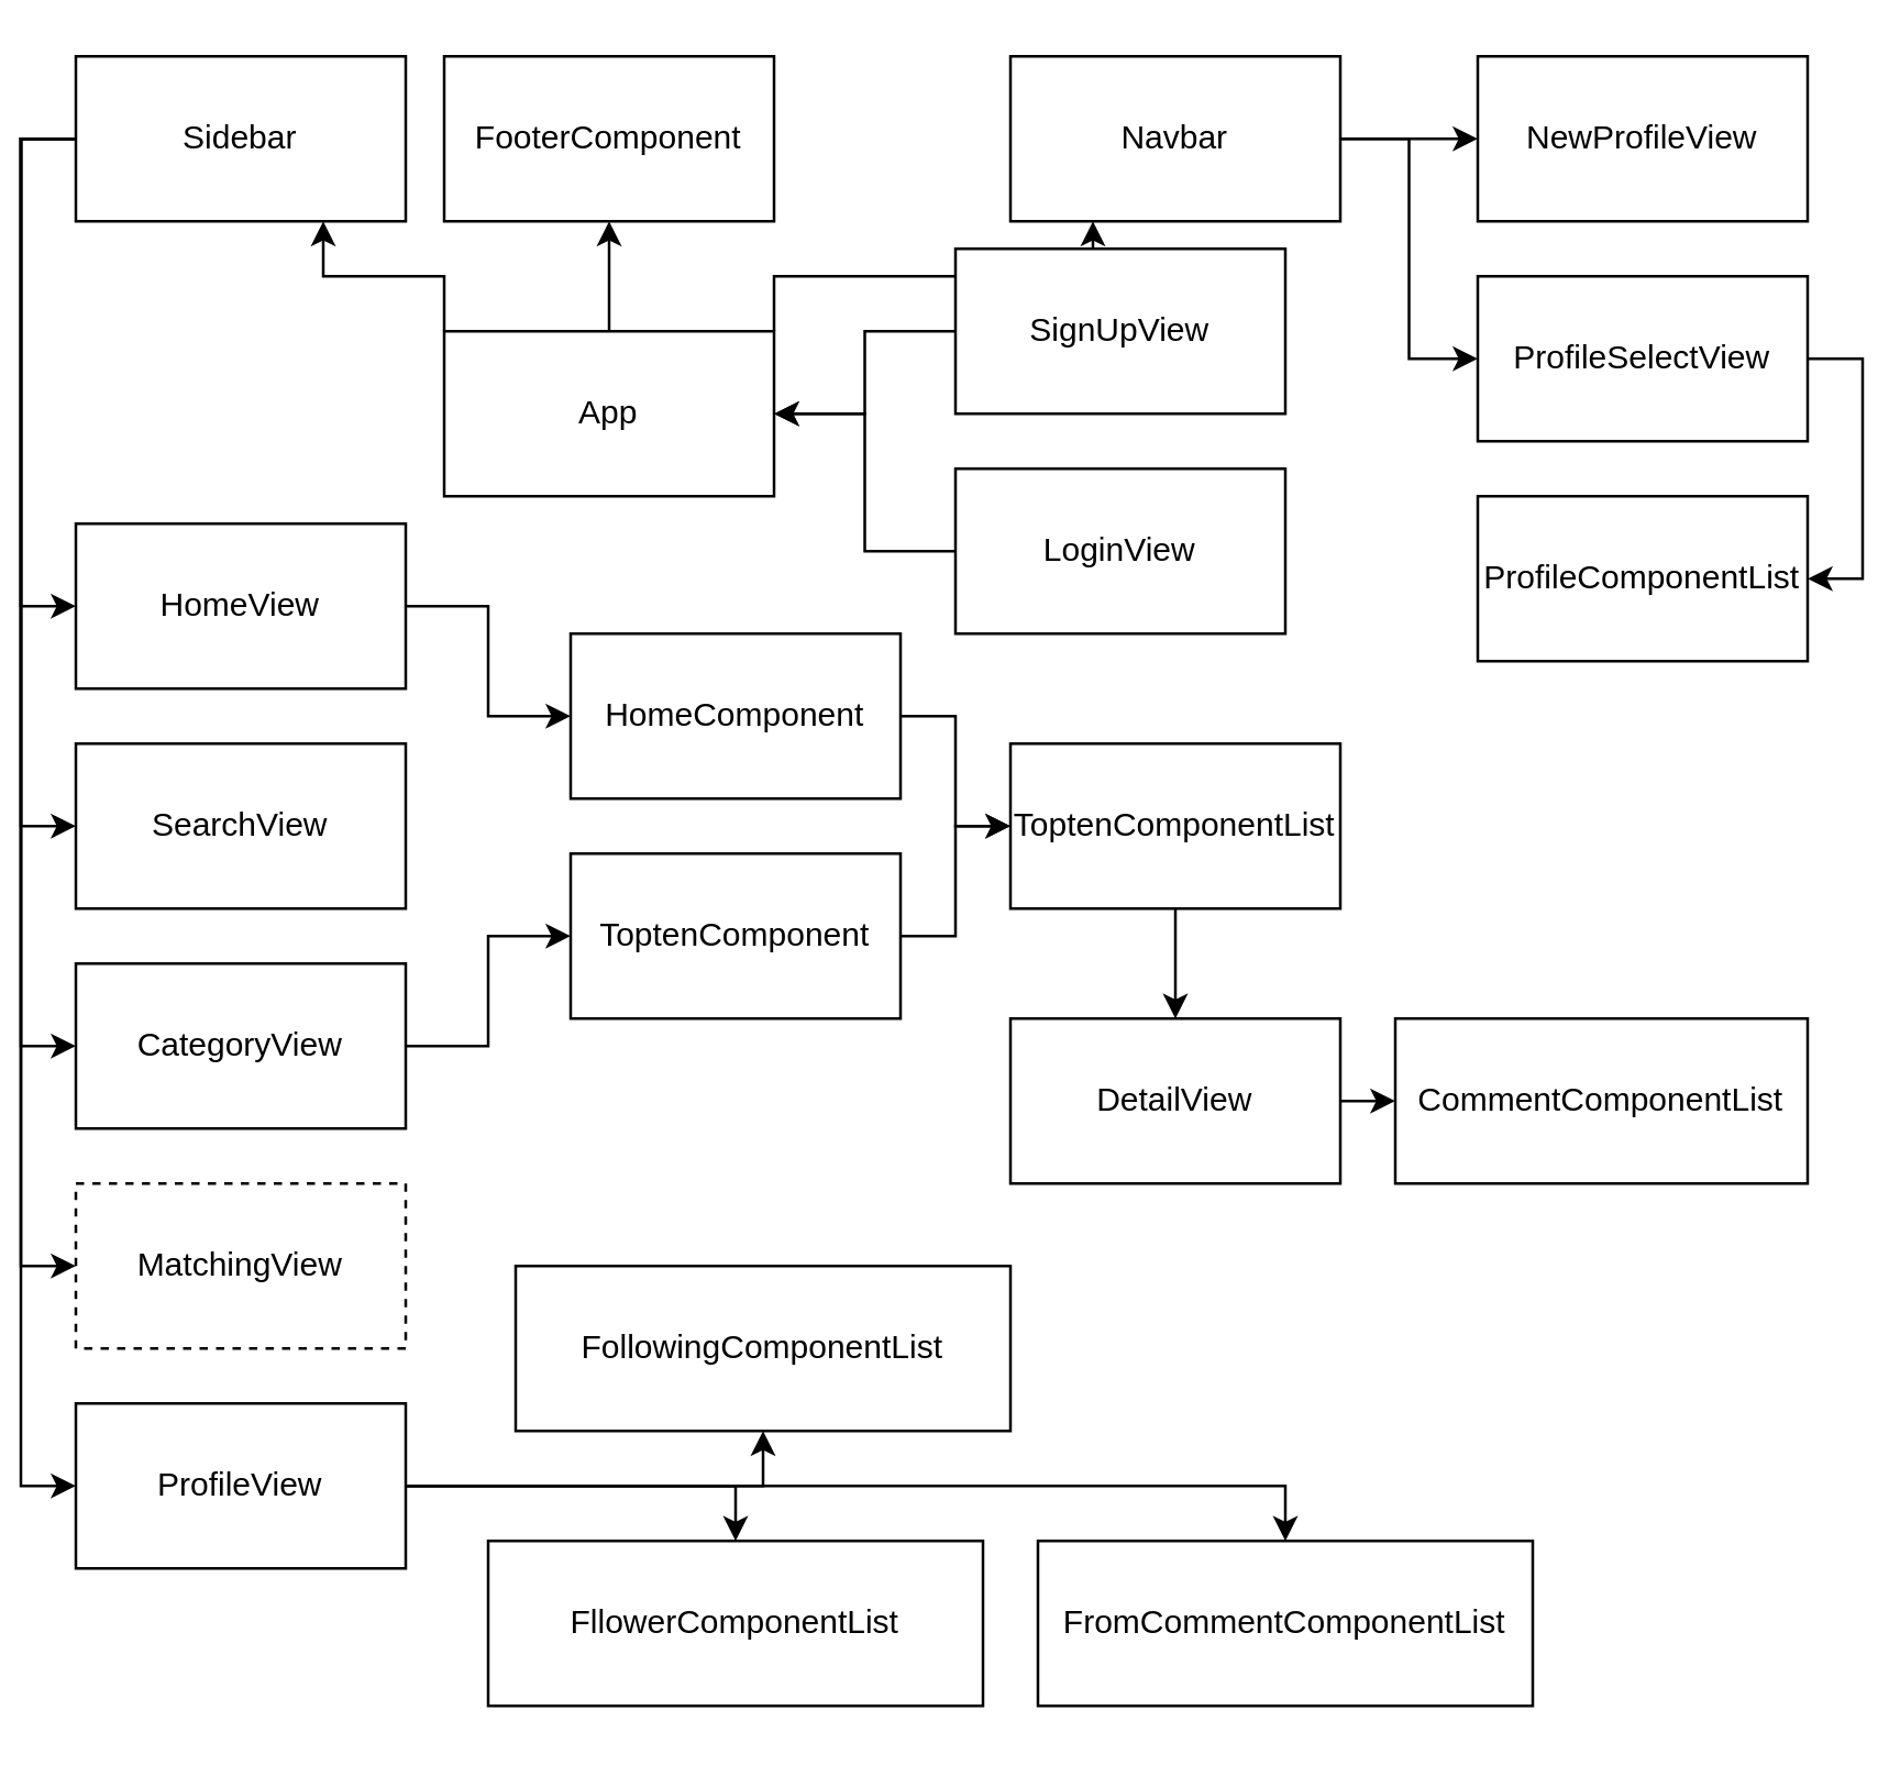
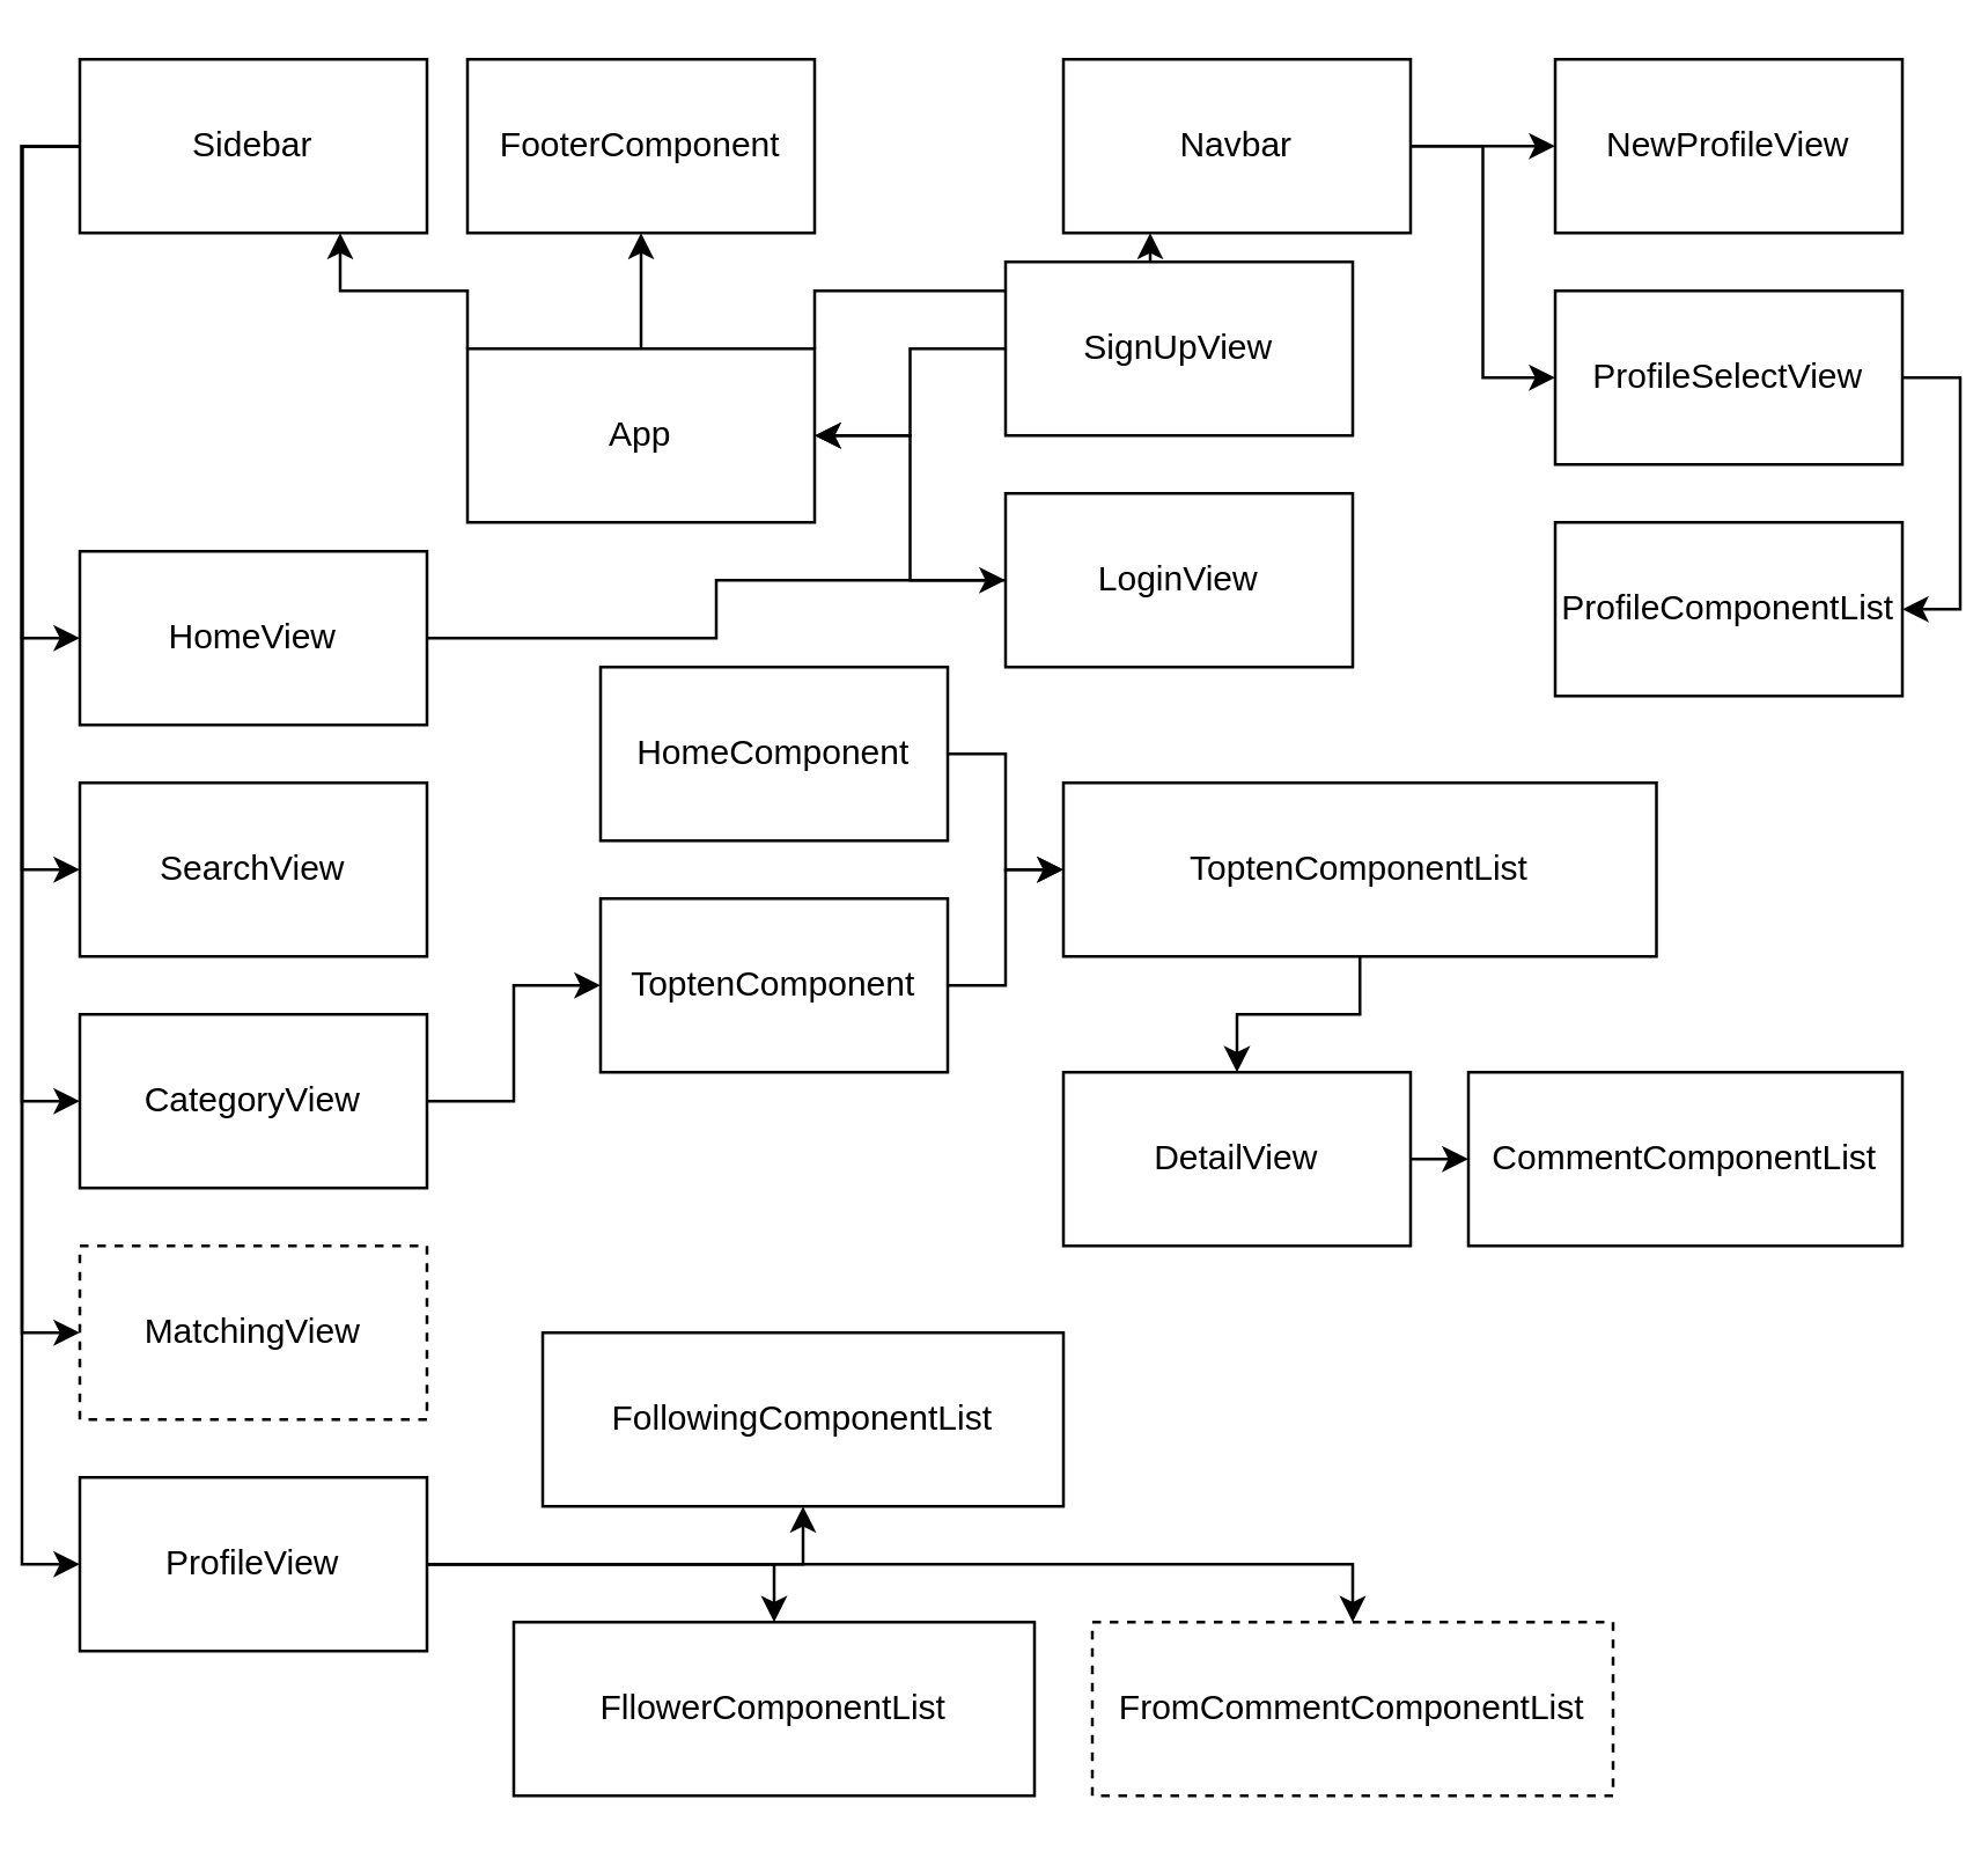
- <mxCell id="10" style="edgeStyle=orthogonalEdgeStyle;rounded=0;orthogonalLoop=1;jettySize=auto;html=1;exitX=1;exitY=0.5;exitDx=0;exitDy=0;entryX=0;entryY=0.5;entryDx=0;entryDy=0;" edge="1" parent="1" source="11" target="31"><mxGeometry relative="1" as="geometry" /></mxCell>
+ <mxCell id="10" style="edgeStyle=orthogonalEdgeStyle;rounded=0;orthogonalLoop=1;jettySize=auto;html=1;exitX=1;exitY=0.5;exitDx=0;exitDy=0;" edge="1" parent="1" source="11" target="13"><mxGeometry relative="1" as="geometry" /></mxCell>
- <mxCell id="45" value="ToptenComponentList" style="rounded=0;whiteSpace=wrap;html=1;" vertex="1" parent="1"><mxGeometry x="360" y="270" width="120" height="60" as="geometry" /></mxCell>
+ <mxCell id="45" value="ToptenComponentList" style="rounded=0;whiteSpace=wrap;html=1;" vertex="1" parent="1"><mxGeometry x="360" y="270" width="205" height="60" as="geometry" /></mxCell>
- <mxCell id="29" value="FromCommentComponentList" style="rounded=0;whiteSpace=wrap;html=1;" vertex="1" parent="1"><mxGeometry x="370" y="560" width="180" height="60" as="geometry" /></mxCell>
+ <mxCell id="29" value="FromCommentComponentList" style="rounded=0;whiteSpace=wrap;html=1;dashed=1;" vertex="1" parent="1"><mxGeometry x="370" y="560" width="180" height="60" as="geometry" /></mxCell>
